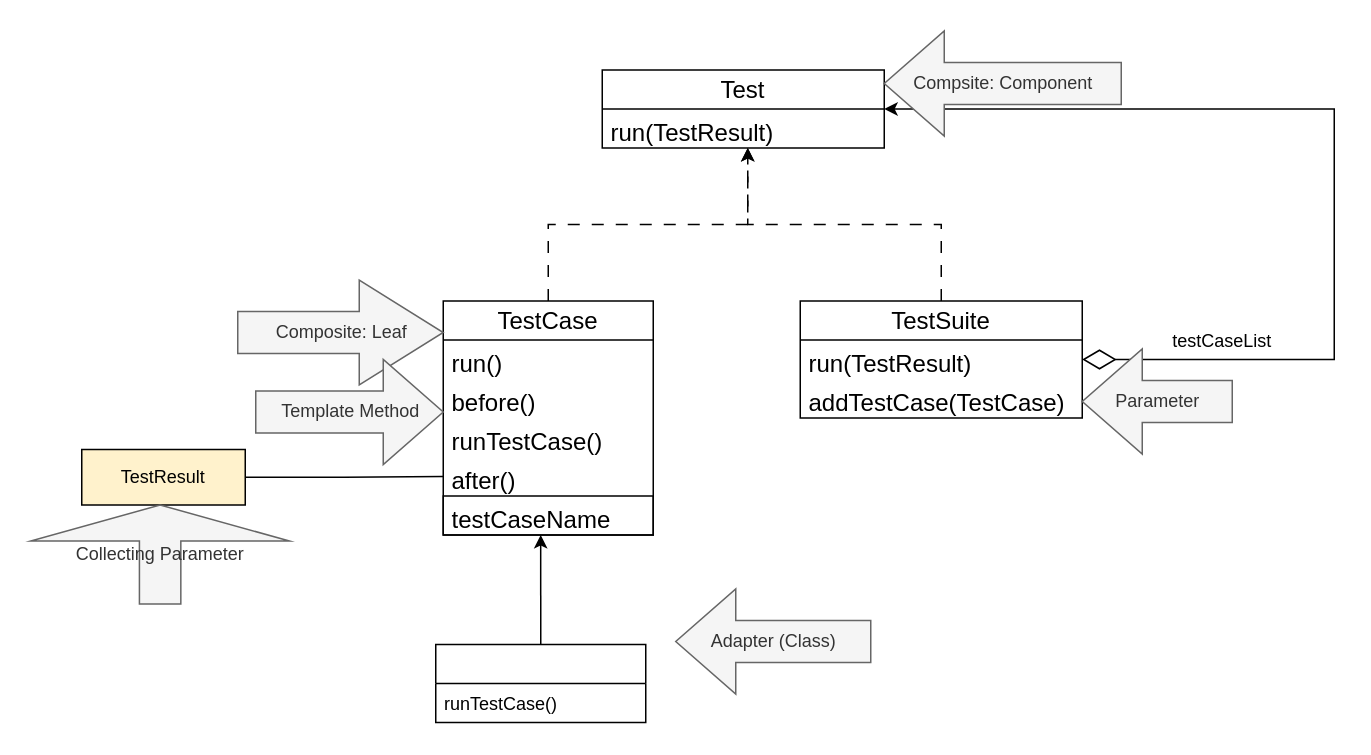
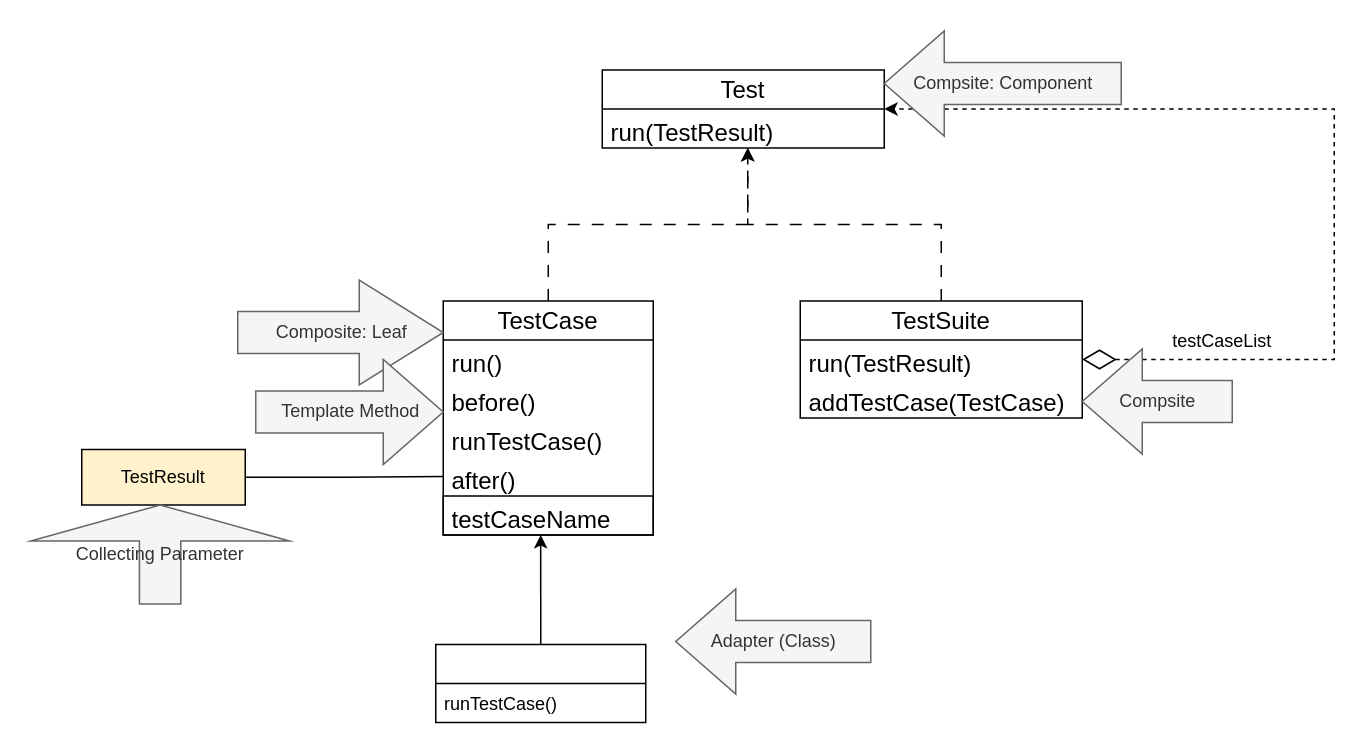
- <mxCell id="8" style="edgeStyle=orthogonalEdgeStyle;rounded=0;orthogonalLoop=1;jettySize=auto;html=1;entryX=1;entryY=0.5;entryDx=0;entryDy=0;startArrow=diamondThin;startFill=0;targetPerimeterSpacing=10;startSize=20;" edge="1" parent="1" source="9" target="12"><mxGeometry relative="1" as="geometry"><Array as="points"><mxPoint x="889" y="239" /><mxPoint x="889" y="72" /></Array></mxGeometry></mxCell>
+ <mxCell id="8" style="edgeStyle=orthogonalEdgeStyle;rounded=0;orthogonalLoop=1;jettySize=auto;html=1;entryX=1;entryY=0.5;entryDx=0;entryDy=0;startArrow=diamondThin;startFill=0;targetPerimeterSpacing=10;startSize=20;dashed=1;" edge="1" parent="1" source="9" target="12"><mxGeometry relative="1" as="geometry"><Array as="points"><mxPoint x="889" y="239" /><mxPoint x="889" y="72" /></Array></mxGeometry></mxCell>
- <mxCell id="17" value="Parameter" style="html=1;shadow=0;dashed=0;align=center;verticalAlign=middle;shape=mxgraph.arrows2.arrow;dy=0.6;dx=40;flipH=1;notch=0;fillColor=#f5f5f5;fontColor=#333333;strokeColor=#666666;" vertex="1" parent="1"><mxGeometry x="721" y="232" width="100" height="70" as="geometry" /></mxCell>
+ <mxCell id="17" value="Compsite" style="html=1;shadow=0;dashed=0;align=center;verticalAlign=middle;shape=mxgraph.arrows2.arrow;dy=0.6;dx=40;flipH=1;notch=0;fillColor=#f5f5f5;fontColor=#333333;strokeColor=#666666;" vertex="1" parent="1"><mxGeometry x="721" y="232" width="100" height="70" as="geometry" /></mxCell>
